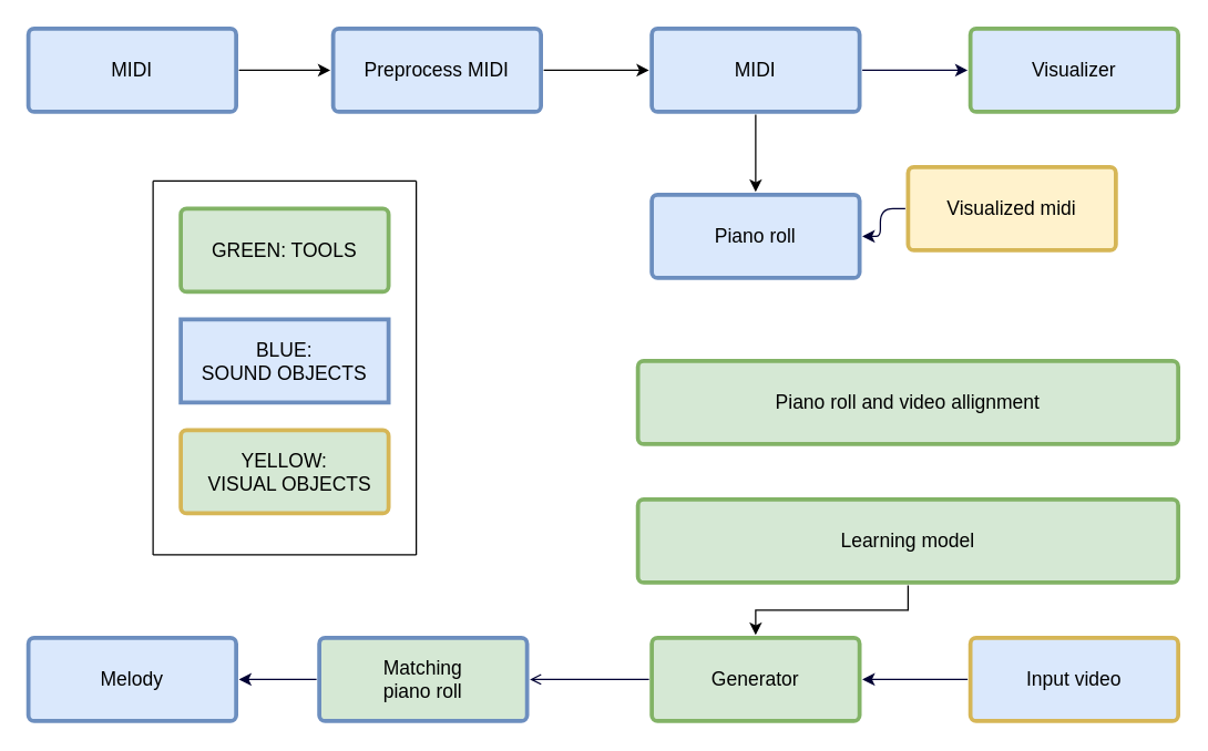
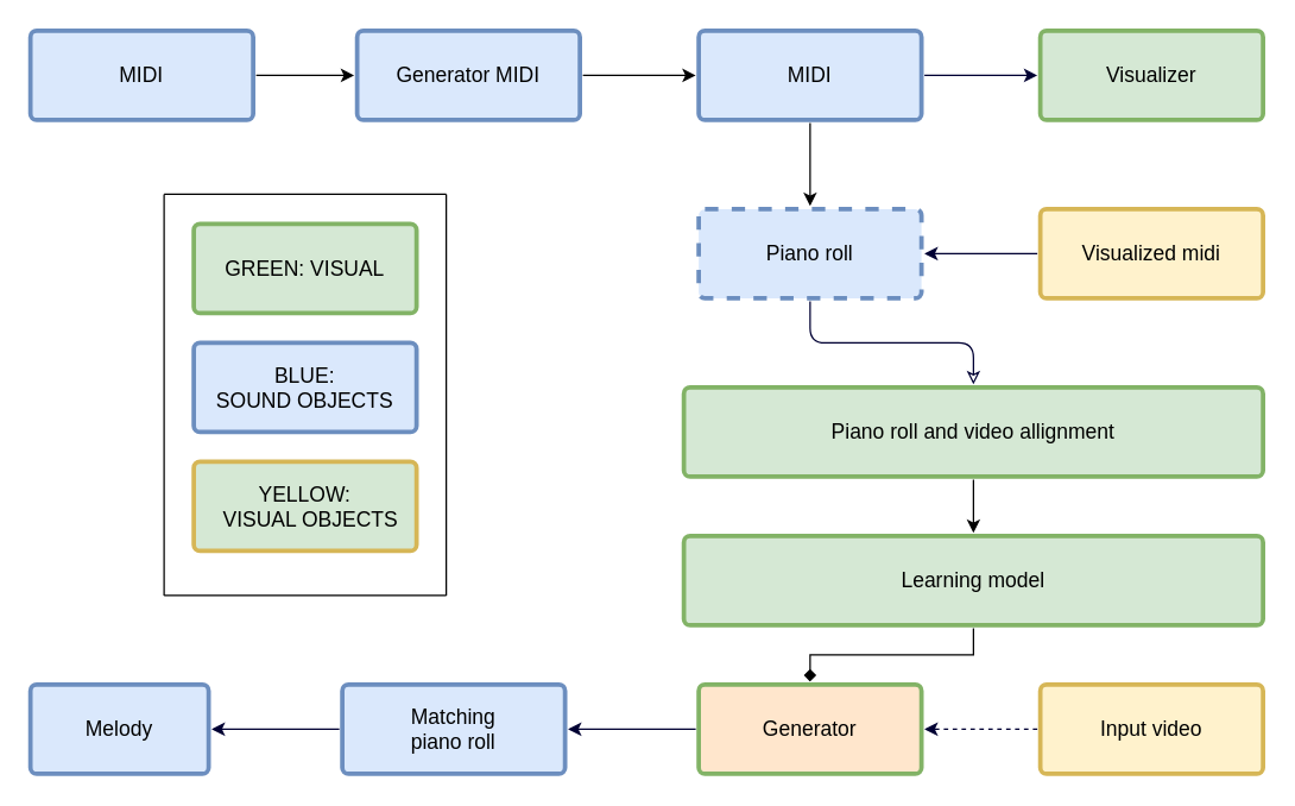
- <mxCell id="5" value="Preprocess MIDI" style="rounded=1;whiteSpace=wrap;html=1;shadow=0;labelBackgroundColor=none;strokeColor=#6c8ebf;strokeWidth=3;fillColor=#dae8fc;fontFamily=Helvetica;fontSize=14;align=center;spacing=5;fontStyle=0;arcSize=7;perimeterSpacing=2;" parent="1" vertex="1"><mxGeometry x="240" y="20" width="150" height="60" as="geometry" /></mxCell>
+ <mxCell id="5" value="Generator MIDI" style="rounded=1;whiteSpace=wrap;html=1;shadow=0;labelBackgroundColor=none;strokeColor=#6c8ebf;strokeWidth=3;fillColor=#dae8fc;fontFamily=Helvetica;fontSize=14;align=center;spacing=5;fontStyle=0;arcSize=7;perimeterSpacing=2;" parent="1" vertex="1"><mxGeometry x="240" y="20" width="150" height="60" as="geometry" /></mxCell>
- <mxCell id="11" value="&lt;div&gt;Visualizer&lt;/div&gt;" style="rounded=1;whiteSpace=wrap;html=1;shadow=0;labelBackgroundColor=none;strokeColor=#82b366;strokeWidth=3;fillColor=#dae8fc;fontFamily=Helvetica;fontSize=14;align=center;spacing=5;arcSize=7;perimeterSpacing=2;" parent="1" vertex="1"><mxGeometry x="700" y="20" width="150" height="60" as="geometry" /></mxCell>
+ <mxCell id="11" value="&lt;div&gt;Visualizer&lt;/div&gt;" style="rounded=1;whiteSpace=wrap;html=1;shadow=0;labelBackgroundColor=none;strokeColor=#82b366;strokeWidth=3;fillColor=#d5e8d4;fontFamily=Helvetica;fontSize=14;align=center;spacing=5;arcSize=7;perimeterSpacing=2;" parent="1" vertex="1"><mxGeometry x="700" y="20" width="150" height="60" as="geometry" /></mxCell>
- <mxCell id="15" value="Visualized midi" style="rounded=1;whiteSpace=wrap;html=1;shadow=0;labelBackgroundColor=none;strokeColor=#d6b656;strokeWidth=3;fillColor=#fff2cc;fontFamily=Helvetica;fontSize=14;align=center;spacing=5;arcSize=7;perimeterSpacing=2;" parent="1" vertex="1"><mxGeometry x="655" y="120" width="150" height="60" as="geometry" /></mxCell>
+ <mxCell id="15" value="Visualized midi" style="rounded=1;whiteSpace=wrap;html=1;shadow=0;labelBackgroundColor=none;strokeColor=#d6b656;strokeWidth=3;fillColor=#fff2cc;fontFamily=Helvetica;fontSize=14;align=center;spacing=5;arcSize=7;perimeterSpacing=2;" parent="1" vertex="1"><mxGeometry x="700" y="140" width="150" height="60" as="geometry" /></mxCell>
- <mxCell id="10" value="&lt;div&gt;Piano roll&lt;/div&gt;" style="rounded=1;whiteSpace=wrap;html=1;shadow=0;labelBackgroundColor=none;strokeColor=#6c8ebf;strokeWidth=3;fillColor=#dae8fc;fontFamily=Helvetica;fontSize=14;align=center;spacing=5;arcSize=7;perimeterSpacing=2;" parent="1" vertex="1"><mxGeometry x="470" y="140" width="150" height="60" as="geometry" /></mxCell>
+ <mxCell id="10" value="&lt;div&gt;Piano roll&lt;/div&gt;" style="rounded=1;whiteSpace=wrap;html=1;shadow=0;labelBackgroundColor=none;strokeColor=#6c8ebf;strokeWidth=3;fillColor=#dae8fc;fontFamily=Helvetica;fontSize=14;align=center;spacing=5;arcSize=7;perimeterSpacing=2;dashed=1;" parent="1" vertex="1"><mxGeometry x="470" y="140" width="150" height="60" as="geometry" /></mxCell>
- <mxCell id="13" value="&lt;div&gt;GREEN: TOOLS&lt;/div&gt;" style="rounded=1;whiteSpace=wrap;html=1;shadow=0;labelBackgroundColor=none;strokeColor=#82b366;strokeWidth=3;fillColor=#d5e8d4;fontFamily=Helvetica;fontSize=14;align=center;spacing=5;arcSize=7;perimeterSpacing=2;" parent="1" vertex="1"><mxGeometry x="130" y="150" width="150" height="60" as="geometry" /></mxCell>
+ <mxCell id="13" value="&lt;div&gt;GREEN: VISUAL&lt;/div&gt;" style="rounded=1;whiteSpace=wrap;html=1;shadow=0;labelBackgroundColor=none;strokeColor=#82b366;strokeWidth=3;fillColor=#d5e8d4;fontFamily=Helvetica;fontSize=14;align=center;spacing=5;arcSize=7;perimeterSpacing=2;" parent="1" vertex="1"><mxGeometry x="130" y="150" width="150" height="60" as="geometry" /></mxCell>
+ <mxCell id="9" style="edgeStyle=orthogonalEdgeStyle;rounded=1;orthogonalLoop=1;jettySize=auto;html=1;endArrow=classic;endFill=0;strokeColor=#000033;" parent="1" source="10" target="18" edge="1"><mxGeometry relative="1" as="geometry" /></mxCell>
- <mxCell id="12" value="&lt;div&gt;BLUE:&lt;/div&gt;&lt;div&gt; SOUND OBJECTS&lt;/div&gt;" style="whiteSpace=wrap;html=1;shadow=0;labelBackgroundColor=none;strokeColor=#6c8ebf;strokeWidth=3;fillColor=#dae8fc;fontFamily=Helvetica;fontSize=14;align=center;spacing=5;arcSize=7;perimeterSpacing=2;rounded=0;" parent="1" vertex="1"><mxGeometry x="130" y="230" width="150" height="60" as="geometry" /></mxCell>
+ <mxCell id="12" value="&lt;div&gt;BLUE:&lt;/div&gt;&lt;div&gt; SOUND OBJECTS&lt;/div&gt;" style="rounded=1;whiteSpace=wrap;html=1;shadow=0;labelBackgroundColor=none;strokeColor=#6c8ebf;strokeWidth=3;fillColor=#dae8fc;fontFamily=Helvetica;fontSize=14;align=center;spacing=5;arcSize=7;perimeterSpacing=2;" parent="1" vertex="1"><mxGeometry x="130" y="230" width="150" height="60" as="geometry" /></mxCell>
+ <mxCell id="17" value="" style="edgeStyle=orthogonalEdgeStyle;rounded=0;orthogonalLoop=1;jettySize=auto;html=1;" edge="1" parent="1" source="18" target="27"><mxGeometry relative="1" as="geometry" /></mxCell>
- <mxCell id="26" style="edgeStyle=orthogonalEdgeStyle;rounded=0;orthogonalLoop=1;jettySize=auto;html=1;" edge="1" parent="1" source="27" target="20"><mxGeometry relative="1" as="geometry" /></mxCell>
+ <mxCell id="26" style="edgeStyle=orthogonalEdgeStyle;rounded=0;orthogonalLoop=1;jettySize=auto;html=1;endArrow=diamond;" edge="1" parent="1" source="27" target="20"><mxGeometry relative="1" as="geometry" /></mxCell>
- <mxCell id="25" value="&lt;div&gt;Melody&lt;/div&gt;" style="rounded=1;whiteSpace=wrap;html=1;shadow=0;labelBackgroundColor=none;strokeColor=#6c8ebf;strokeWidth=3;fillColor=#dae8fc;fontFamily=Helvetica;fontSize=14;align=center;spacing=5;arcSize=7;perimeterSpacing=2;" parent="1" vertex="1"><mxGeometry x="20" y="460" width="150" height="60" as="geometry" /></mxCell>
+ <mxCell id="25" value="&lt;div&gt;Melody&lt;/div&gt;" style="rounded=1;whiteSpace=wrap;html=1;shadow=0;labelBackgroundColor=none;strokeColor=#6c8ebf;strokeWidth=3;fillColor=#dae8fc;fontFamily=Helvetica;fontSize=14;align=center;spacing=5;arcSize=7;perimeterSpacing=2;" parent="1" vertex="1"><mxGeometry x="20" y="460" width="120" height="60" as="geometry" /></mxCell>
- <mxCell id="24" value="Matching&lt;br&gt;&lt;div&gt;piano roll&lt;/div&gt;" style="rounded=1;whiteSpace=wrap;html=1;shadow=0;labelBackgroundColor=none;strokeColor=#6c8ebf;strokeWidth=3;fillColor=#d5e8d4;fontFamily=Helvetica;fontSize=14;align=center;spacing=5;arcSize=7;perimeterSpacing=2;" parent="1" vertex="1"><mxGeometry x="230" y="460" width="150" height="60" as="geometry" /></mxCell>
+ <mxCell id="24" value="Matching&lt;br&gt;&lt;div&gt;piano roll&lt;/div&gt;" style="rounded=1;whiteSpace=wrap;html=1;shadow=0;labelBackgroundColor=none;strokeColor=#6c8ebf;strokeWidth=3;fillColor=#dae8fc;fontFamily=Helvetica;fontSize=14;align=center;spacing=5;arcSize=7;perimeterSpacing=2;" parent="1" vertex="1"><mxGeometry x="230" y="460" width="150" height="60" as="geometry" /></mxCell>
- <mxCell id="19" value="" style="edgeStyle=orthogonalEdgeStyle;rounded=1;orthogonalLoop=1;jettySize=auto;html=1;endArrow=open;endFill=1;strokeColor=#000033;" parent="1" source="20" target="24" edge="1"><mxGeometry relative="1" as="geometry" /></mxCell>
+ <mxCell id="19" value="" style="edgeStyle=orthogonalEdgeStyle;rounded=1;orthogonalLoop=1;jettySize=auto;html=1;endArrow=classic;endFill=1;strokeColor=#000033;" parent="1" source="20" target="24" edge="1"><mxGeometry relative="1" as="geometry" /></mxCell>
- <mxCell id="20" value="&lt;div&gt;Generator&lt;/div&gt;" style="rounded=1;whiteSpace=wrap;html=1;shadow=0;labelBackgroundColor=none;strokeColor=#82b366;strokeWidth=3;fillColor=#d5e8d4;fontFamily=Helvetica;fontSize=14;align=center;spacing=5;arcSize=7;perimeterSpacing=2;" parent="1" vertex="1"><mxGeometry x="470" y="460" width="150" height="60" as="geometry" /></mxCell>
+ <mxCell id="20" value="&lt;div&gt;Generator&lt;/div&gt;" style="rounded=1;whiteSpace=wrap;html=1;shadow=0;labelBackgroundColor=none;strokeColor=#82b366;strokeWidth=3;fillColor=#ffe6cc;fontFamily=Helvetica;fontSize=14;align=center;spacing=5;arcSize=7;perimeterSpacing=2;" parent="1" vertex="1"><mxGeometry x="470" y="460" width="150" height="60" as="geometry" /></mxCell>
- <mxCell id="21" value="" style="edgeStyle=orthogonalEdgeStyle;rounded=1;orthogonalLoop=1;jettySize=auto;html=1;endArrow=classic;endFill=1;strokeColor=#000033;" parent="1" source="22" target="20" edge="1"><mxGeometry relative="1" as="geometry" /></mxCell>
+ <mxCell id="21" value="" style="edgeStyle=orthogonalEdgeStyle;rounded=1;orthogonalLoop=1;jettySize=auto;html=1;endArrow=classic;endFill=1;strokeColor=#000033;dashed=1;" parent="1" source="22" target="20" edge="1"><mxGeometry relative="1" as="geometry" /></mxCell>
- <mxCell id="22" value="&lt;div&gt;Input video&lt;/div&gt;" style="rounded=1;whiteSpace=wrap;html=1;shadow=0;labelBackgroundColor=none;strokeColor=#d6b656;strokeWidth=3;fillColor=#dae8fc;fontFamily=Helvetica;fontSize=14;align=center;spacing=5;arcSize=7;perimeterSpacing=2;" parent="1" vertex="1"><mxGeometry x="700" y="460" width="150" height="60" as="geometry" /></mxCell>
+ <mxCell id="22" value="&lt;div&gt;Input video&lt;/div&gt;" style="rounded=1;whiteSpace=wrap;html=1;shadow=0;labelBackgroundColor=none;strokeColor=#d6b656;strokeWidth=3;fillColor=#fff2cc;fontFamily=Helvetica;fontSize=14;align=center;spacing=5;arcSize=7;perimeterSpacing=2;" parent="1" vertex="1"><mxGeometry x="700" y="460" width="150" height="60" as="geometry" /></mxCell>
